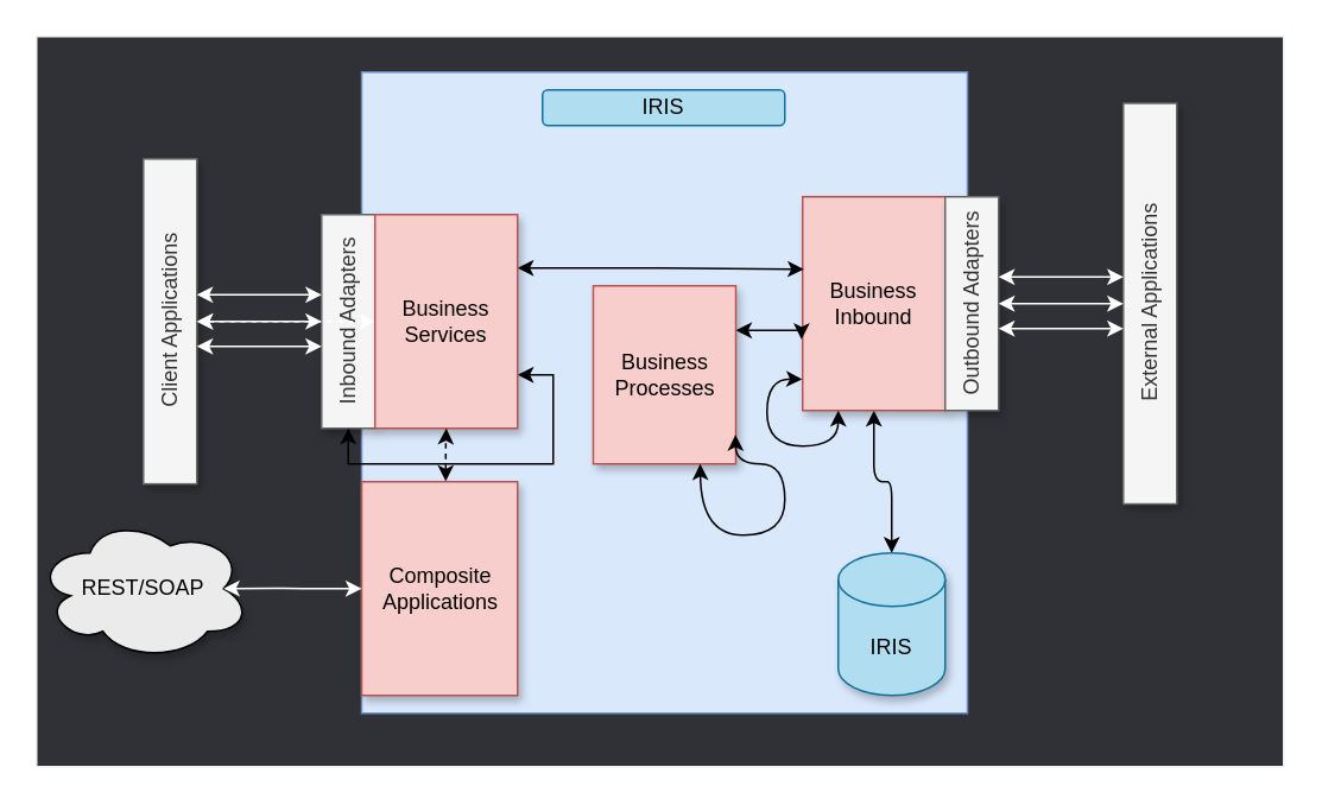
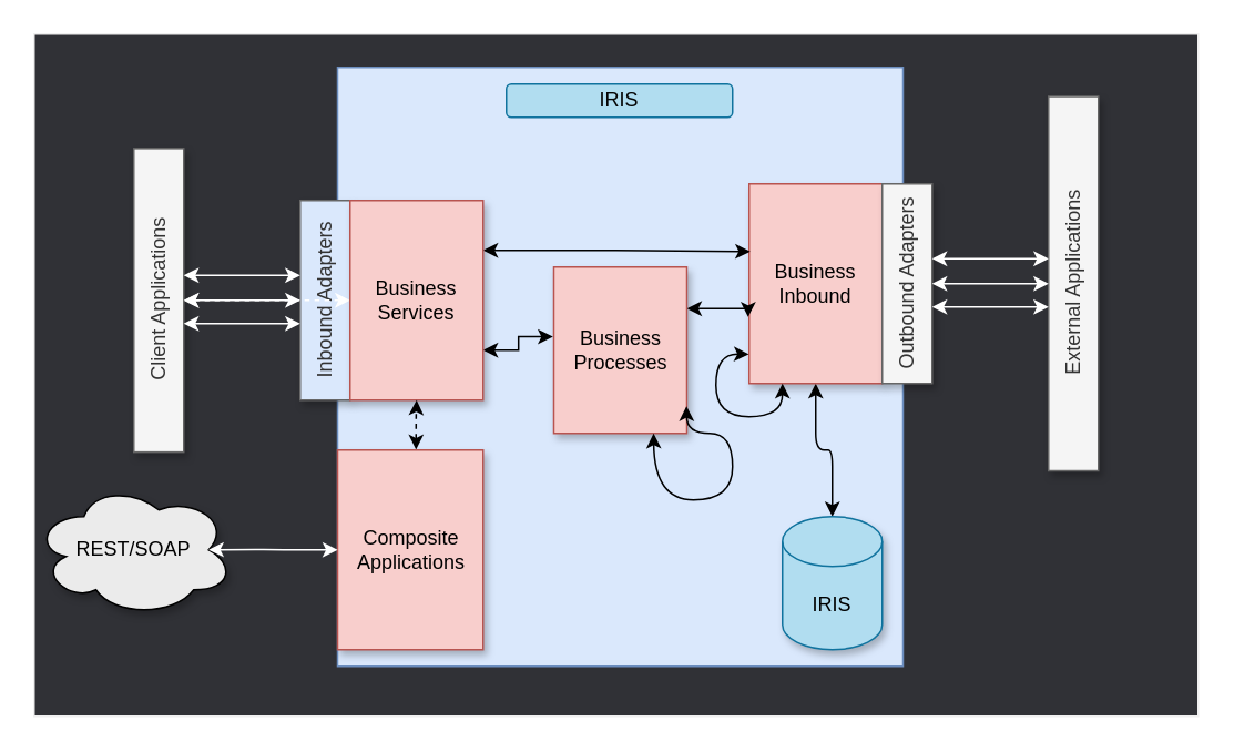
- <mxCell id="6" value="Inbound Adapters" style="rounded=0;whiteSpace=wrap;html=1;verticalAlign=middle;horizontal=0;fillColor=#f5f5f5;strokeColor=#666666;fontColor=#333333;shadow=1;" parent="1" vertex="1"><mxGeometry x="180" y="120" width="30" height="120" as="geometry" /></mxCell>
+ <mxCell id="6" value="Inbound Adapters" style="rounded=0;whiteSpace=wrap;html=1;verticalAlign=middle;horizontal=0;fillColor=#dae8fc;strokeColor=#666666;fontColor=#333333;shadow=1;" parent="1" vertex="1"><mxGeometry x="180" y="120" width="30" height="120" as="geometry" /></mxCell>
- <mxCell id="15" style="edgeStyle=orthogonalEdgeStyle;rounded=0;sketch=0;orthogonalLoop=1;jettySize=auto;html=1;exitX=1;exitY=0.75;exitDx=0;exitDy=0;shadow=0;startArrow=classic;startFill=1;strokeColor=#000000;" parent="1" source="17" target="6" edge="1"><mxGeometry relative="1" as="geometry" /></mxCell>
+ <mxCell id="15" style="edgeStyle=orthogonalEdgeStyle;rounded=0;sketch=0;orthogonalLoop=1;jettySize=auto;html=1;exitX=1;exitY=0.75;exitDx=0;exitDy=0;entryX=-0.006;entryY=0.419;entryDx=0;entryDy=0;entryPerimeter=0;shadow=0;startArrow=classic;startFill=1;strokeColor=#000000;" parent="1" source="17" target="13" edge="1"><mxGeometry relative="1" as="geometry" /></mxCell>
